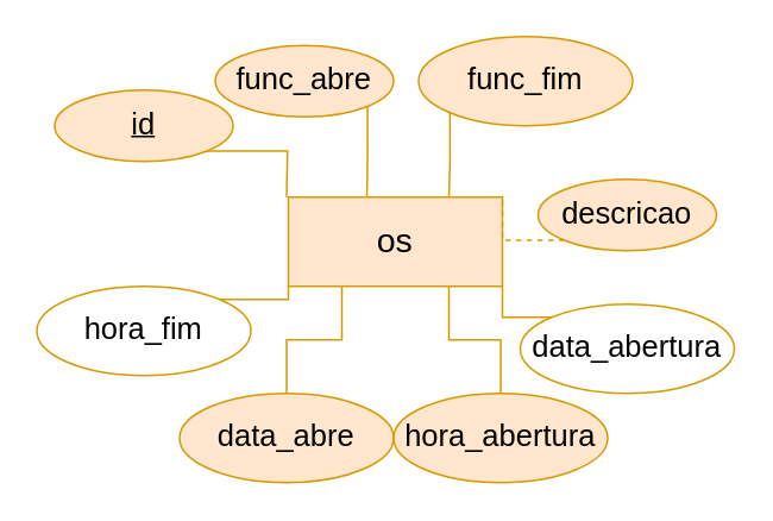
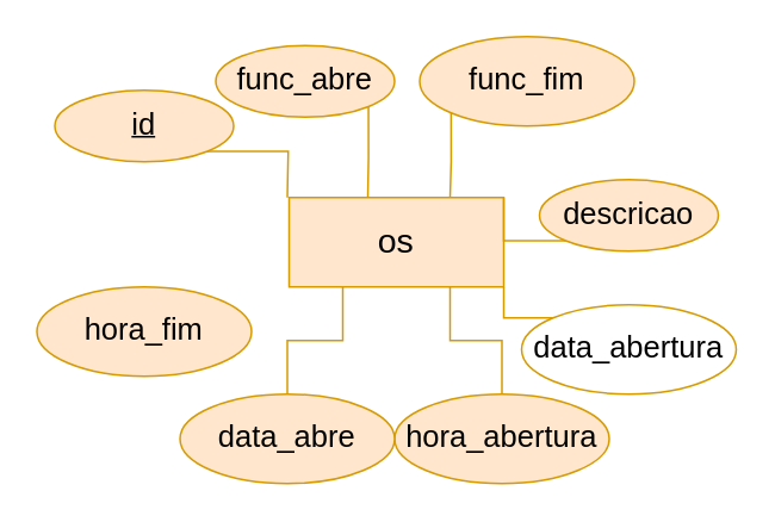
- <mxCell id="9" style="edgeStyle=orthogonalEdgeStyle;rounded=0;orthogonalLoop=1;jettySize=auto;html=1;exitX=0;exitY=1;exitDx=0;exitDy=0;entryX=1;entryY=0;entryDx=0;entryDy=0;fontSize=17;endArrow=none;endFill=0;fillColor=#ffe6cc;strokeColor=#d79b00;dashed=1;" edge="1" parent="1" source="10" target="2"><mxGeometry relative="1" as="geometry" /></mxCell>
+ <mxCell id="9" style="edgeStyle=orthogonalEdgeStyle;rounded=0;orthogonalLoop=1;jettySize=auto;html=1;exitX=0;exitY=1;exitDx=0;exitDy=0;entryX=1;entryY=0;entryDx=0;entryDy=0;fontSize=17;endArrow=none;endFill=0;fillColor=#ffe6cc;strokeColor=#d79b00;" edge="1" parent="1" source="10" target="2"><mxGeometry relative="1" as="geometry" /></mxCell>
- <mxCell id="17" style="edgeStyle=orthogonalEdgeStyle;rounded=0;orthogonalLoop=1;jettySize=auto;html=1;exitX=1;exitY=0;exitDx=0;exitDy=0;entryX=0;entryY=1;entryDx=0;entryDy=0;fontSize=17;endArrow=none;endFill=0;fillColor=#ffe6cc;strokeColor=#d79b00;" edge="1" parent="1" source="18" target="2"><mxGeometry relative="1" as="geometry" /></mxCell>
- <mxCell id="18" value="hora_fim" style="ellipse;whiteSpace=wrap;html=1;align=center;fontSize=17;direction=east;fillColor=#ffffff;strokeColor=#d79b00;" vertex="1" parent="1"><mxGeometry x="20" y="160" width="120" height="50" as="geometry" /></mxCell>
+ <mxCell id="18" value="hora_fim" style="ellipse;whiteSpace=wrap;html=1;align=center;fontSize=17;direction=east;fillColor=#ffe6cc;strokeColor=#d79b00;" vertex="1" parent="1"><mxGeometry x="20" y="160" width="120" height="50" as="geometry" /></mxCell>
